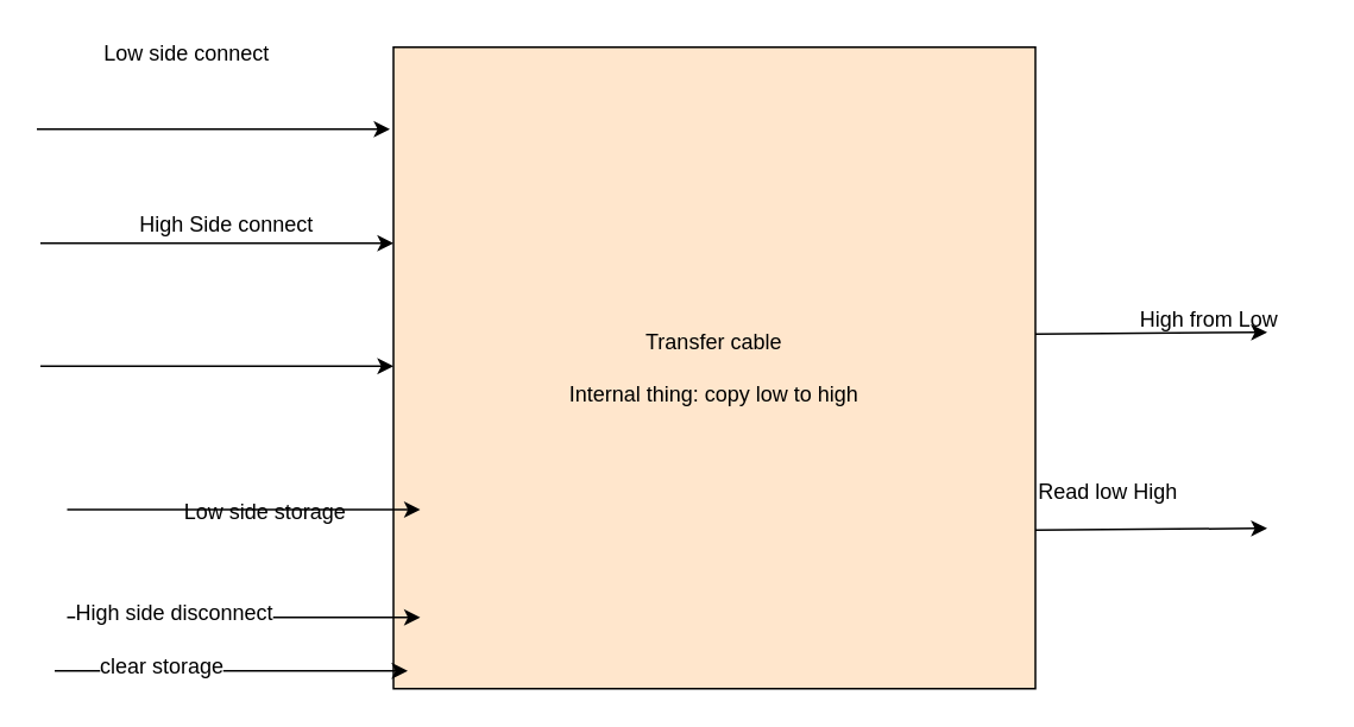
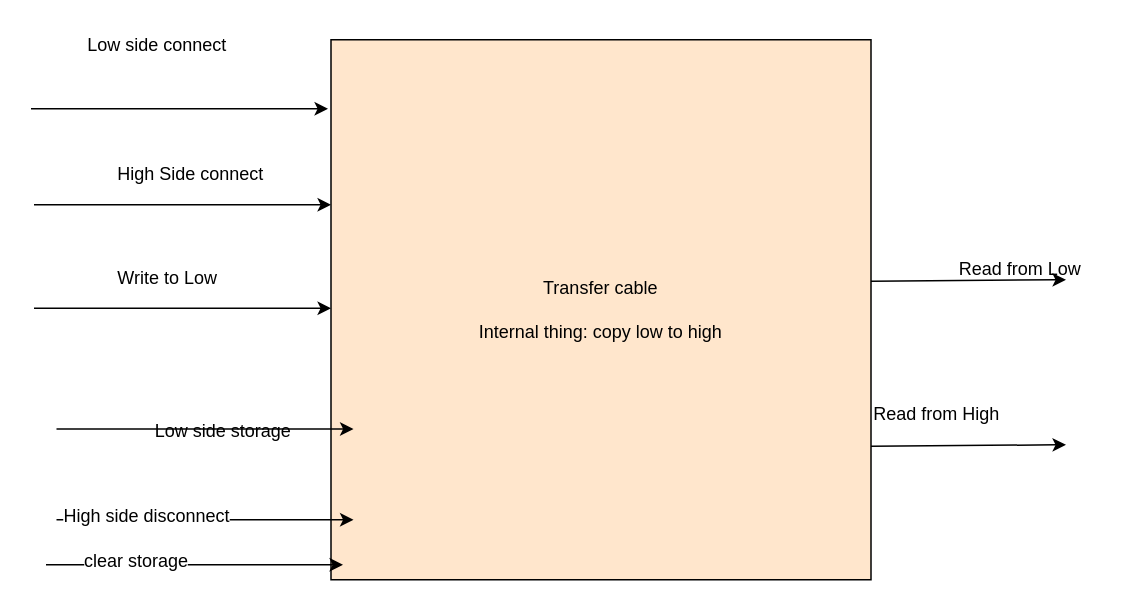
- <mxCell id="6" value="High Side connect" style="text;html=1;resizable=0;points=[];autosize=1;align=left;verticalAlign=top;spacingTop=-4;" parent="1" vertex="1"><mxGeometry x="76" y="116" width="120" height="20" as="geometry" /></mxCell>
+ <mxCell id="6" value="High Side connect" style="text;html=1;resizable=0;points=[];autosize=1;align=left;verticalAlign=top;spacingTop=-4;" parent="1" vertex="1"><mxGeometry x="76" y="106" width="120" height="20" as="geometry" /></mxCell>
- <mxCell id="10" value="High from Low" style="text;html=1;resizable=0;points=[];autosize=1;align=left;verticalAlign=top;spacingTop=-4;" parent="1" vertex="1"><mxGeometry x="637" y="169" width="100" height="20" as="geometry" /></mxCell>
+ <mxCell id="10" value="Read from Low" style="text;html=1;resizable=0;points=[];autosize=1;align=left;verticalAlign=top;spacingTop=-4;" parent="1" vertex="1"><mxGeometry x="637" y="169" width="100" height="20" as="geometry" /></mxCell>
+ <mxCell id="8" value="Write to Low" style="text;html=1;resizable=0;points=[];autosize=1;align=left;verticalAlign=top;spacingTop=-4;" parent="1" vertex="1"><mxGeometry x="76" y="175" width="80" height="20" as="geometry" /></mxCell>
- <mxCell id="12" value="Read low High" style="text;html=1;resizable=0;points=[];autosize=1;align=left;verticalAlign=top;spacingTop=-4;" parent="1" vertex="1"><mxGeometry x="580" y="266" width="100" height="20" as="geometry" /></mxCell>
+ <mxCell id="12" value="Read from High" style="text;html=1;resizable=0;points=[];autosize=1;align=left;verticalAlign=top;spacingTop=-4;" parent="1" vertex="1"><mxGeometry x="580" y="266" width="100" height="20" as="geometry" /></mxCell>
